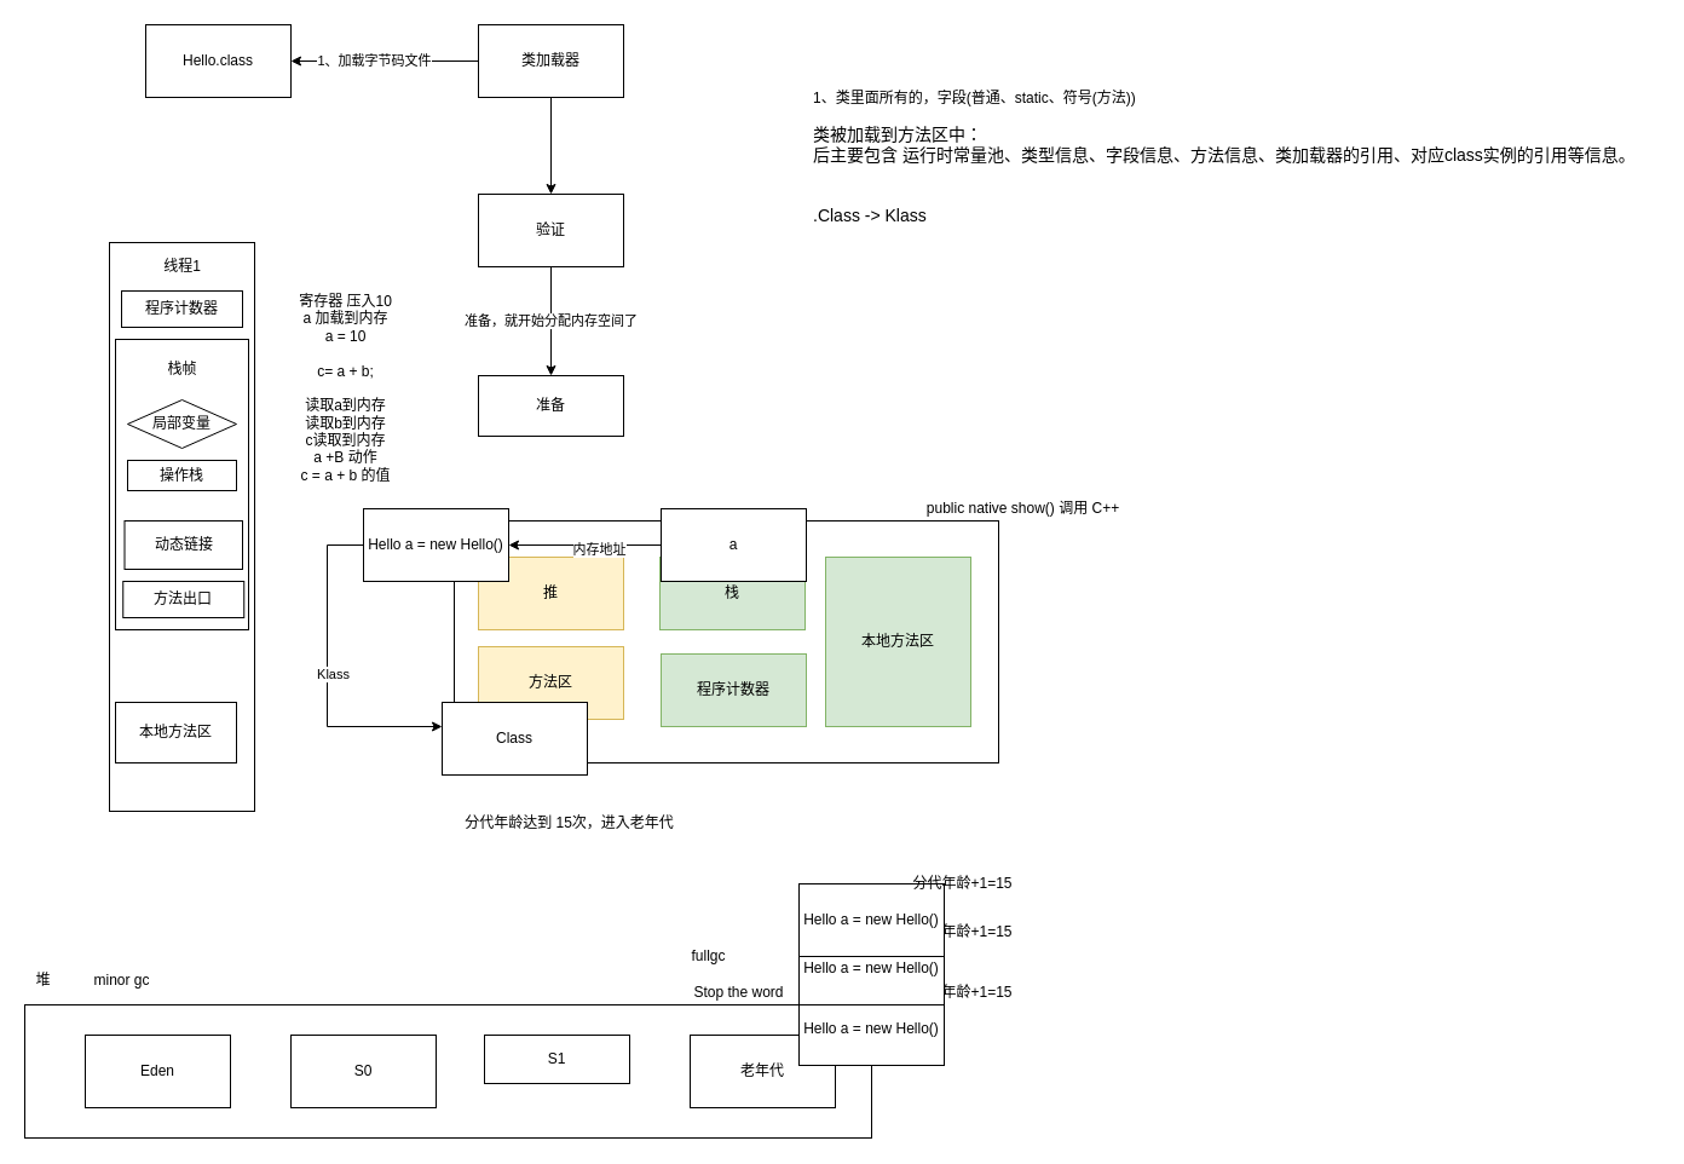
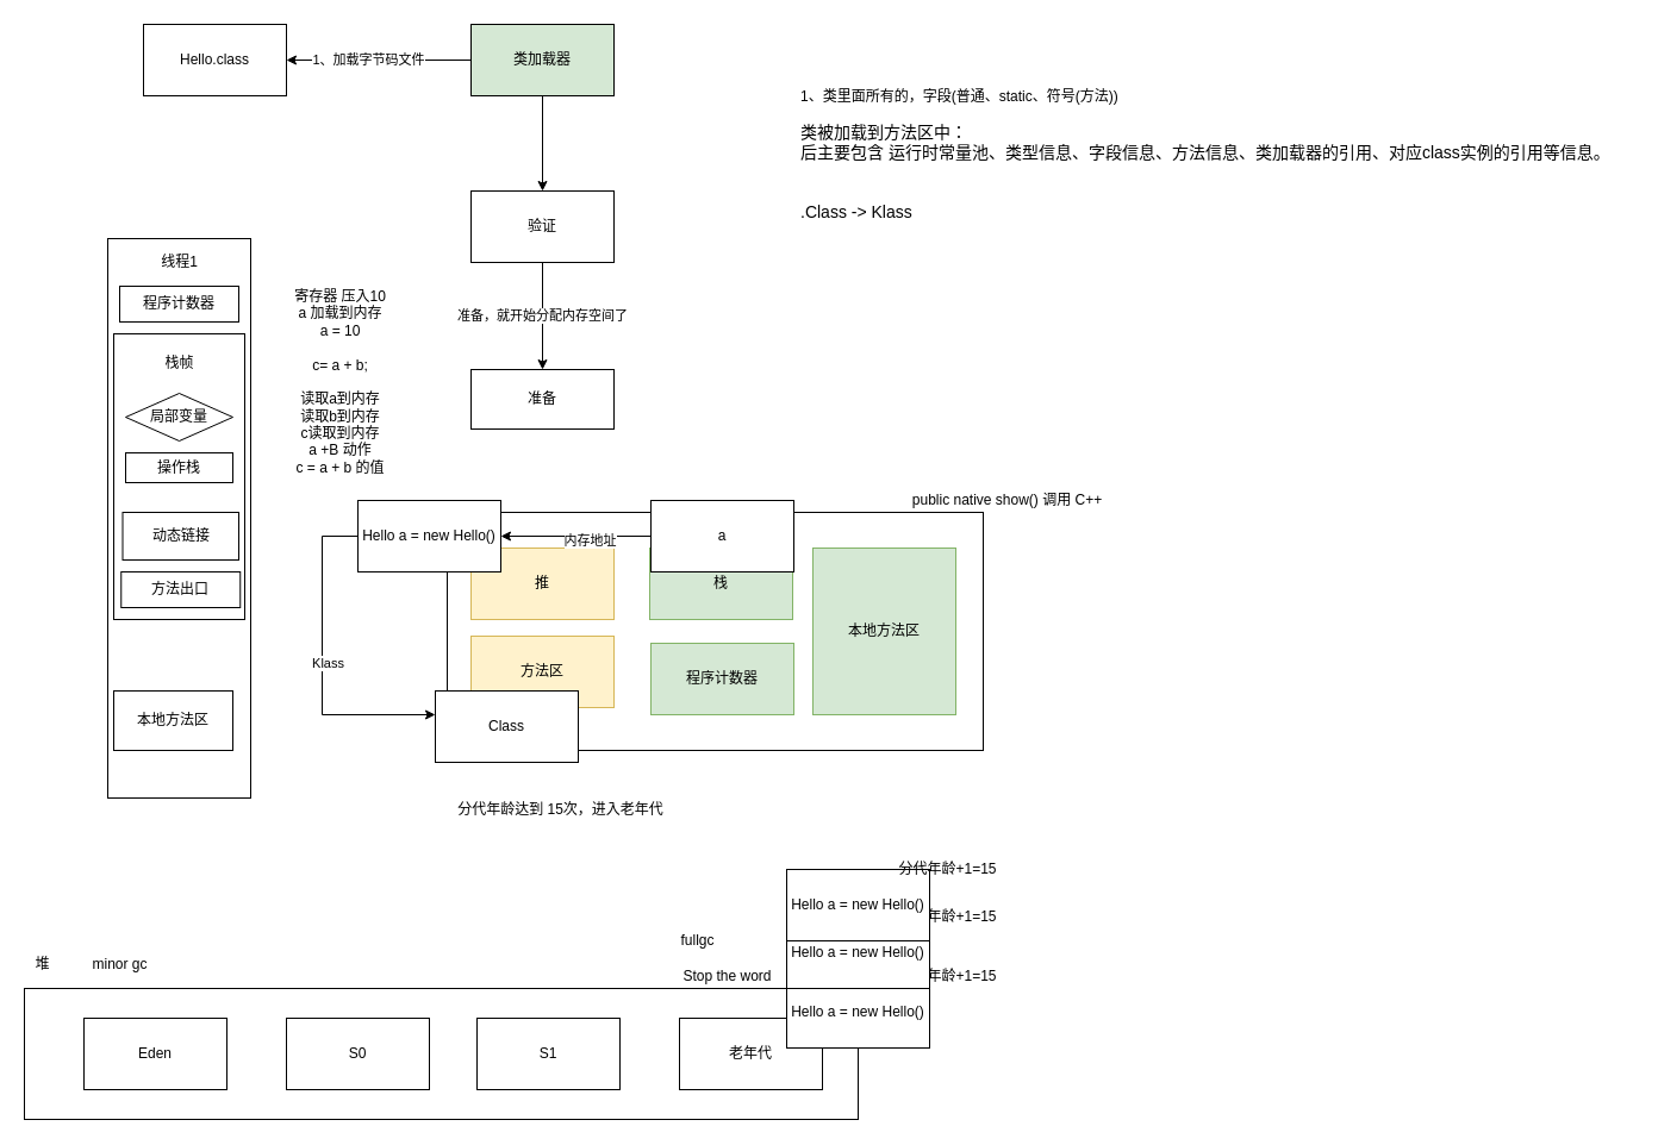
- <mxCell id="6" value="类加载器" style="whiteSpace=wrap;html=1;" vertex="1" parent="1"><mxGeometry x="395" y="20" width="120" height="60" as="geometry" /></mxCell>
+ <mxCell id="6" value="类加载器" style="whiteSpace=wrap;html=1;fillColor=#d5e8d4;" vertex="1" parent="1"><mxGeometry x="395" y="20" width="120" height="60" as="geometry" /></mxCell>
- <mxCell id="41" value="S1" style="whiteSpace=wrap;html=1;" vertex="1" parent="1"><mxGeometry x="400" y="855" width="120" height="40" as="geometry" /></mxCell>
+ <mxCell id="41" value="S1" style="whiteSpace=wrap;html=1;" vertex="1" parent="1"><mxGeometry x="400" y="855" width="120" height="60" as="geometry" /></mxCell>
